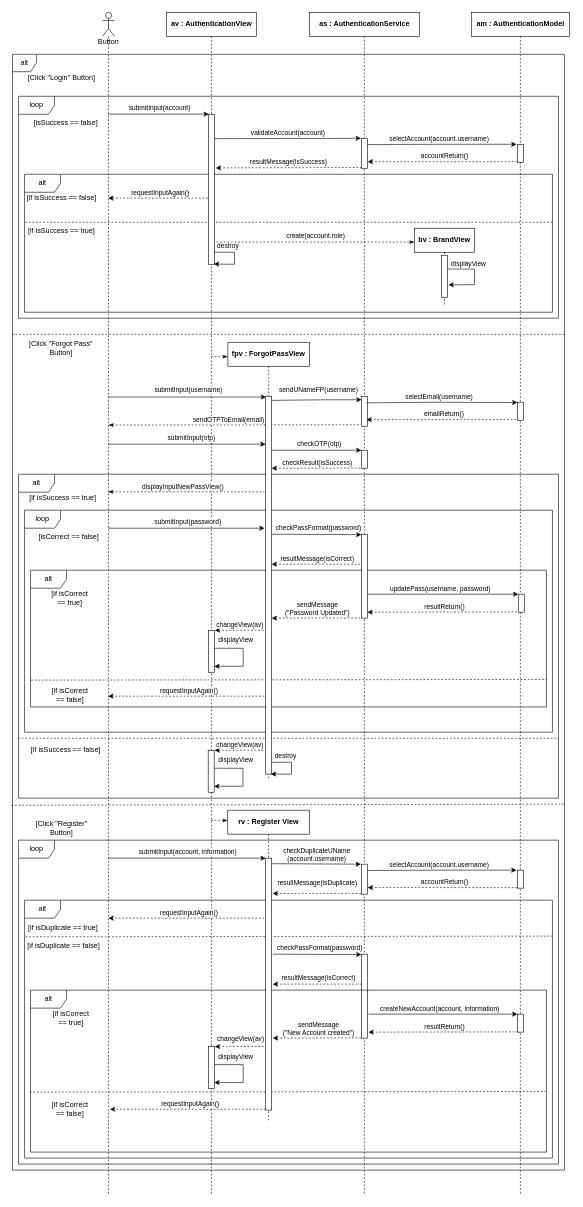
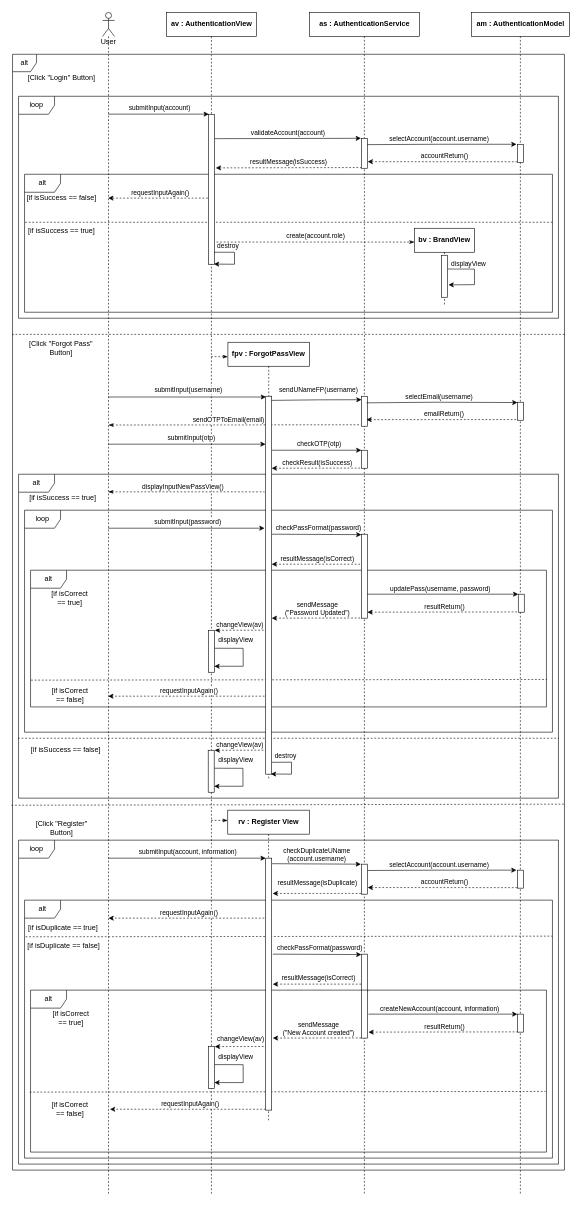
- <mxCell id="87" value="Button" style="shape=umlLifeline;participant=umlActor;perimeter=lifelinePerimeter;whiteSpace=wrap;html=1;container=1;collapsible=0;recursiveResize=0;verticalAlign=top;spacingTop=36;outlineConnect=0;" parent="1" vertex="1"><mxGeometry x="170" y="20.25" width="20" height="1969.75" as="geometry" /></mxCell>
+ <mxCell id="87" value="User" style="shape=umlLifeline;participant=umlActor;perimeter=lifelinePerimeter;whiteSpace=wrap;html=1;container=1;collapsible=0;recursiveResize=0;verticalAlign=top;spacingTop=36;outlineConnect=0;" parent="1" vertex="1"><mxGeometry x="170" y="20.25" width="20" height="1969.75" as="geometry" /></mxCell>
- <mxCell id="19" value="[isSuccess == false]" style="text;html=1;strokeColor=none;fillColor=none;align=center;verticalAlign=middle;whiteSpace=wrap;rounded=0;" parent="1" vertex="1"><mxGeometry x="51.75" y="190" width="113.5" height="30" as="geometry" /></mxCell>
- <mxCell id="63" value="[isCorrect == false]" style="text;html=1;strokeColor=none;fillColor=none;align=center;verticalAlign=middle;whiteSpace=wrap;rounded=0;" parent="1" vertex="1"><mxGeometry x="56.5" y="880" width="113.5" height="30" as="geometry" /></mxCell>
